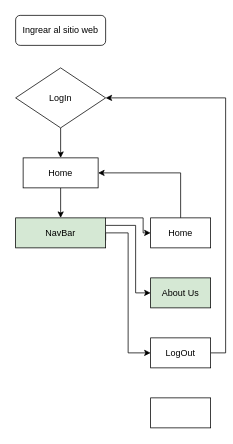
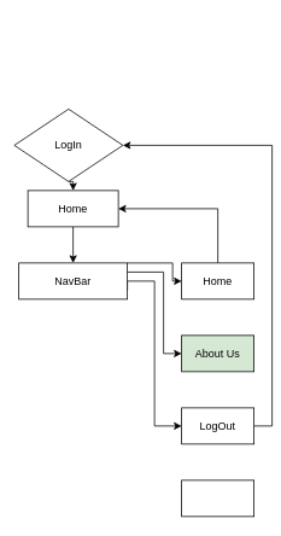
- <mxCell id="2" value="Ingrear al sitio web" style="rounded=1;whiteSpace=wrap;html=1;fontSize=12;glass=0;strokeWidth=1;shadow=0;" parent="1" vertex="1"><mxGeometry x="20" y="20" width="120" height="40" as="geometry" /></mxCell>
- <mxCell id="6" value="LogIn" style="rhombus;whiteSpace=wrap;html=1;" vertex="1" parent="1"><mxGeometry x="20" y="90" width="120" height="80" as="geometry" /></mxCell>
+ <mxCell id="6" value="LogIn" style="rhombus;whiteSpace=wrap;html=1;" vertex="1" parent="1"><mxGeometry x="15" y="120" width="120" height="80" as="geometry" /></mxCell>
- <mxCell id="15" value="NavBar" style="rounded=0;whiteSpace=wrap;html=1;fillColor=#d5e8d4;" vertex="1" parent="1"><mxGeometry x="20" y="290" width="120" height="40" as="geometry" /></mxCell>
+ <mxCell id="15" value="NavBar" style="rounded=0;whiteSpace=wrap;html=1;" vertex="1" parent="1"><mxGeometry x="20" y="290" width="120" height="40" as="geometry" /></mxCell>
